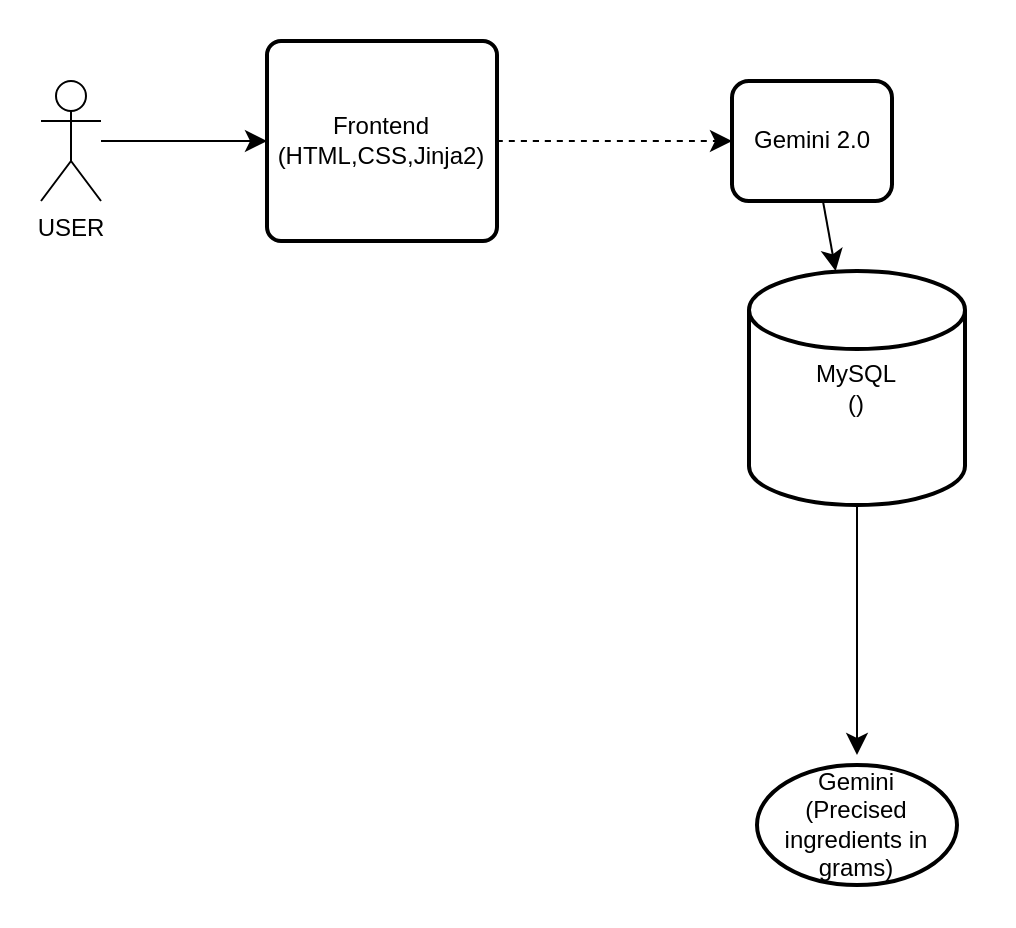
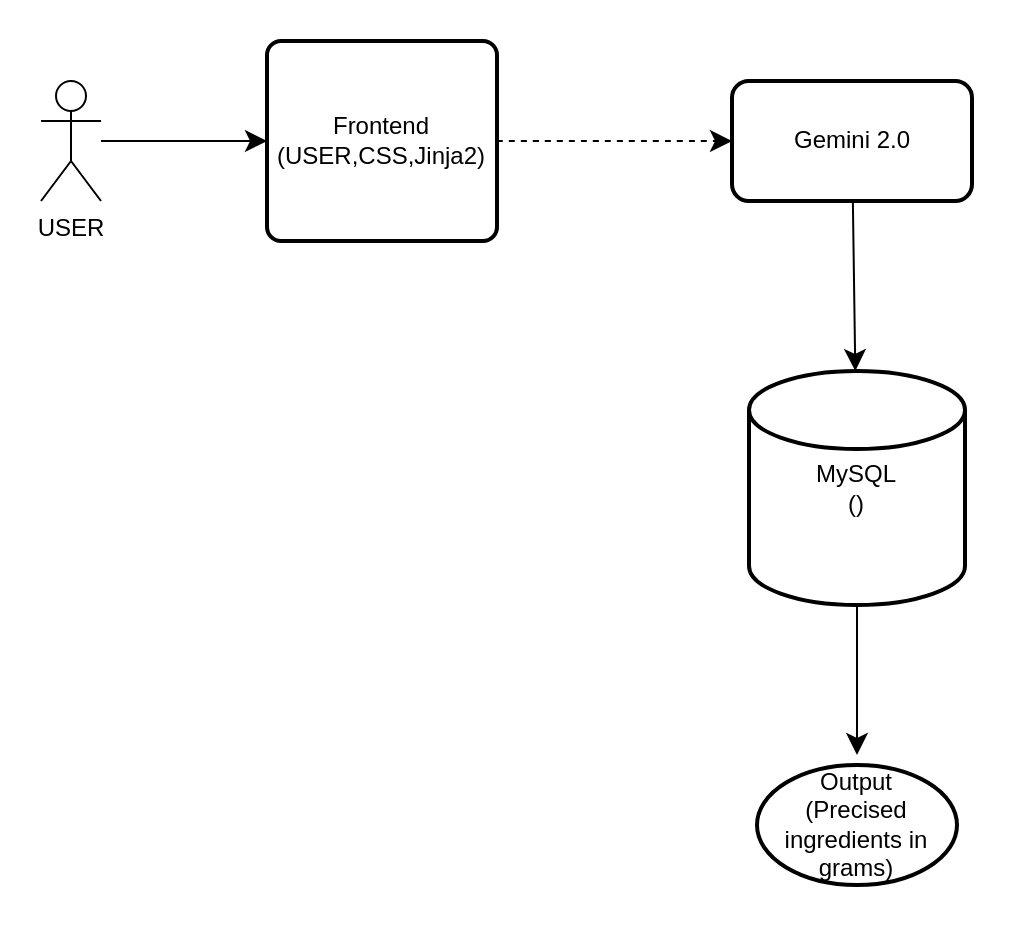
- <mxCell id="5" value="Frontend&lt;div&gt;(HTML,CSS,Jinja2)&lt;/div&gt;" style="rounded=1;whiteSpace=wrap;html=1;absoluteArcSize=1;arcSize=14;strokeWidth=2;" vertex="1" parent="1"><mxGeometry x="133" y="20" width="115" height="100" as="geometry" /></mxCell>
+ <mxCell id="5" value="Frontend&lt;div&gt;(USER,CSS,Jinja2)&lt;/div&gt;" style="rounded=1;whiteSpace=wrap;html=1;absoluteArcSize=1;arcSize=14;strokeWidth=2;" vertex="1" parent="1"><mxGeometry x="133" y="20" width="115" height="100" as="geometry" /></mxCell>
- <mxCell id="7" value="Gemini 2.0" style="whiteSpace=wrap;html=1;rounded=1;arcSize=14;strokeWidth=2;" vertex="1" parent="1"><mxGeometry x="365.5" y="40" width="80" height="60" as="geometry" /></mxCell>
+ <mxCell id="7" value="Gemini 2.0" style="whiteSpace=wrap;html=1;rounded=1;arcSize=14;strokeWidth=2;" vertex="1" parent="1"><mxGeometry x="365.5" y="40" width="120" height="60" as="geometry" /></mxCell>
- <mxCell id="9" value="MySQL&lt;div&gt;()&lt;/div&gt;" style="strokeWidth=2;html=1;shape=mxgraph.flowchart.database;whiteSpace=wrap;" vertex="1" parent="1"><mxGeometry x="374" y="135" width="108" height="117" as="geometry" /></mxCell>
+ <mxCell id="9" value="MySQL&lt;div&gt;()&lt;/div&gt;" style="strokeWidth=2;html=1;shape=mxgraph.flowchart.database;whiteSpace=wrap;" vertex="1" parent="1"><mxGeometry x="374" y="185" width="108" height="117" as="geometry" /></mxCell>
- <mxCell id="10" value="Gemini&lt;div&gt;(Precised ingredients in grams)&lt;/div&gt;" style="strokeWidth=2;html=1;shape=mxgraph.flowchart.start_1;whiteSpace=wrap;" vertex="1" parent="1"><mxGeometry x="378" y="382" width="100" height="60" as="geometry" /></mxCell>
+ <mxCell id="10" value="Output&lt;div&gt;(Precised ingredients in grams)&lt;/div&gt;" style="strokeWidth=2;html=1;shape=mxgraph.flowchart.start_1;whiteSpace=wrap;" vertex="1" parent="1"><mxGeometry x="378" y="382" width="100" height="60" as="geometry" /></mxCell>
